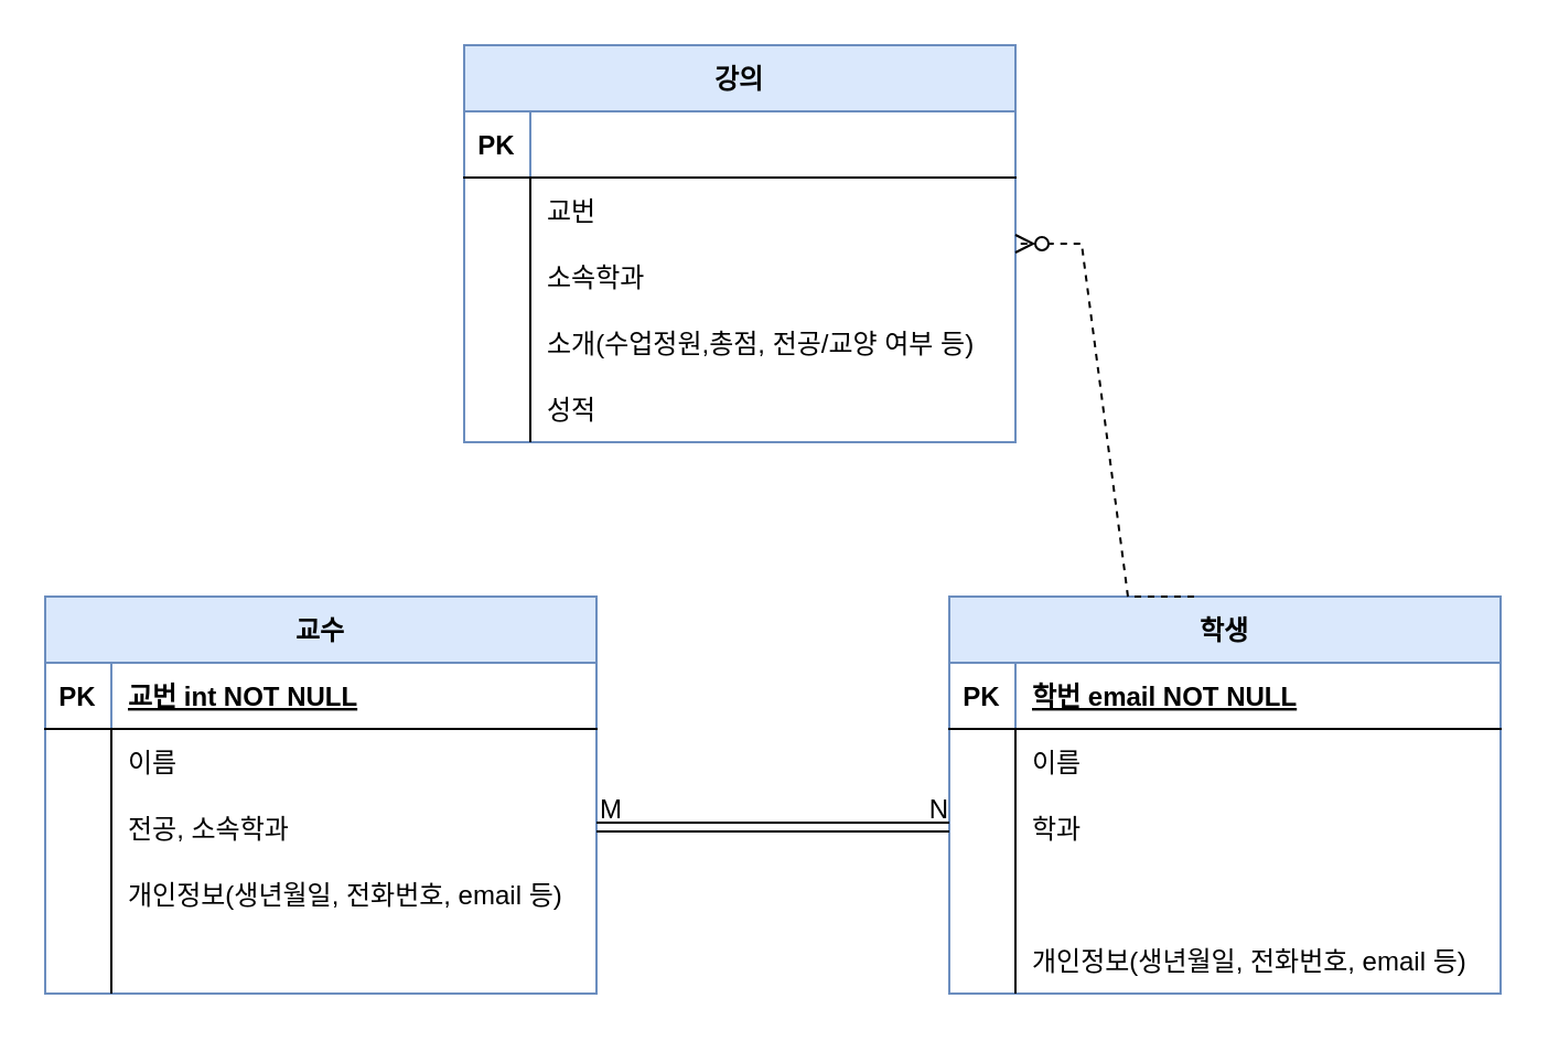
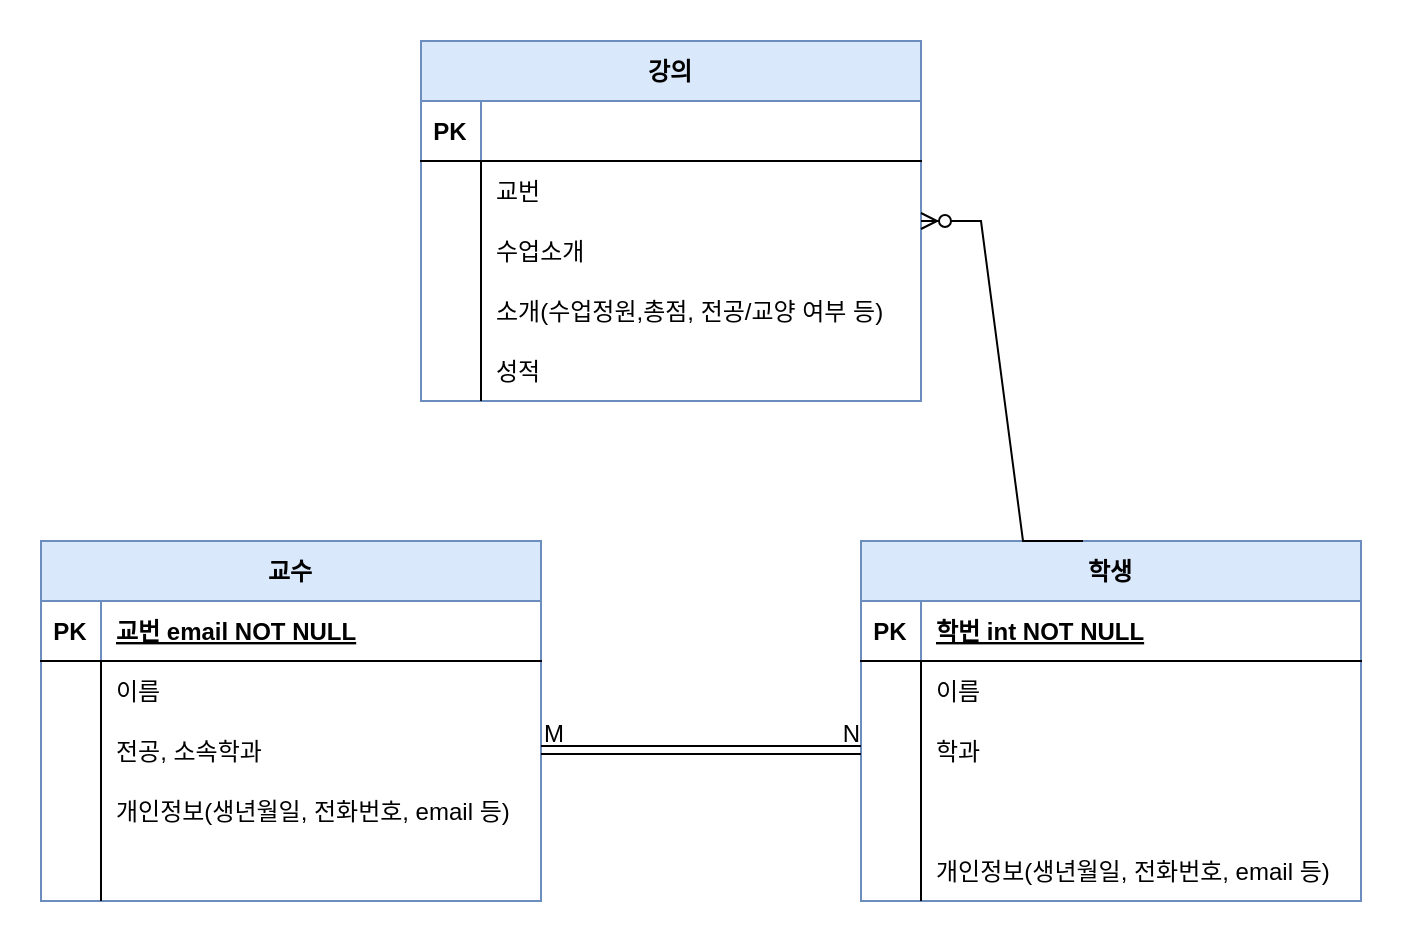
- <mxCell id="28" value="소속학과" style="shape=partialRectangle;overflow=hidden;connectable=0;fillColor=none;top=0;left=0;bottom=0;right=0;align=left;spacingLeft=6;" vertex="1" parent="1"><mxGeometry x="240" y="110" width="220" height="30" as="geometry"><mxRectangle width="220" height="30" as="alternateBounds" /></mxGeometry></mxCell>
+ <mxCell id="28" value="수업소개" style="shape=partialRectangle;overflow=hidden;connectable=0;fillColor=none;top=0;left=0;bottom=0;right=0;align=left;spacingLeft=6;" vertex="1" parent="1"><mxGeometry x="240" y="110" width="220" height="30" as="geometry"><mxRectangle width="220" height="30" as="alternateBounds" /></mxGeometry></mxCell>
- <mxCell id="32" value="" style="edgeStyle=entityRelationEdgeStyle;fontSize=12;html=1;endArrow=ERzeroToMany;endFill=1;rounded=0;exitX=0.444;exitY=0;exitDx=0;exitDy=0;exitPerimeter=0;dashed=1;" edge="1" parent="1" source="2" target="22"><mxGeometry width="100" height="100" relative="1" as="geometry"><mxPoint x="300" y="210" as="sourcePoint" /><mxPoint x="400" y="110" as="targetPoint" /></mxGeometry></mxCell>
+ <mxCell id="32" value="" style="edgeStyle=entityRelationEdgeStyle;fontSize=12;html=1;endArrow=ERzeroToMany;endFill=1;rounded=0;exitX=0.444;exitY=0;exitDx=0;exitDy=0;exitPerimeter=0;" edge="1" parent="1" source="2" target="22"><mxGeometry width="100" height="100" relative="1" as="geometry"><mxPoint x="300" y="210" as="sourcePoint" /><mxPoint x="400" y="110" as="targetPoint" /></mxGeometry></mxCell>
- <mxCell id="15" value="교번 int NOT NULL " style="shape=partialRectangle;overflow=hidden;connectable=0;fillColor=none;top=0;left=0;bottom=0;right=0;align=left;spacingLeft=6;fontStyle=5;" vertex="1" parent="13"><mxGeometry x="30" width="220" height="30" as="geometry"><mxRectangle width="220" height="30" as="alternateBounds" /></mxGeometry></mxCell>
+ <mxCell id="15" value="교번 email NOT NULL " style="shape=partialRectangle;overflow=hidden;connectable=0;fillColor=none;top=0;left=0;bottom=0;right=0;align=left;spacingLeft=6;fontStyle=5;" vertex="1" parent="13"><mxGeometry x="30" width="220" height="30" as="geometry"><mxRectangle width="220" height="30" as="alternateBounds" /></mxGeometry></mxCell>
- <mxCell id="5" value="학번 email NOT NULL " style="shape=partialRectangle;overflow=hidden;connectable=0;fillColor=none;top=0;left=0;bottom=0;right=0;align=left;spacingLeft=6;fontStyle=5;" parent="3" vertex="1"><mxGeometry x="30" width="220" height="30" as="geometry"><mxRectangle width="220" height="30" as="alternateBounds" /></mxGeometry></mxCell>
+ <mxCell id="5" value="학번 int NOT NULL " style="shape=partialRectangle;overflow=hidden;connectable=0;fillColor=none;top=0;left=0;bottom=0;right=0;align=left;spacingLeft=6;fontStyle=5;" parent="3" vertex="1"><mxGeometry x="30" width="220" height="30" as="geometry"><mxRectangle width="220" height="30" as="alternateBounds" /></mxGeometry></mxCell>
